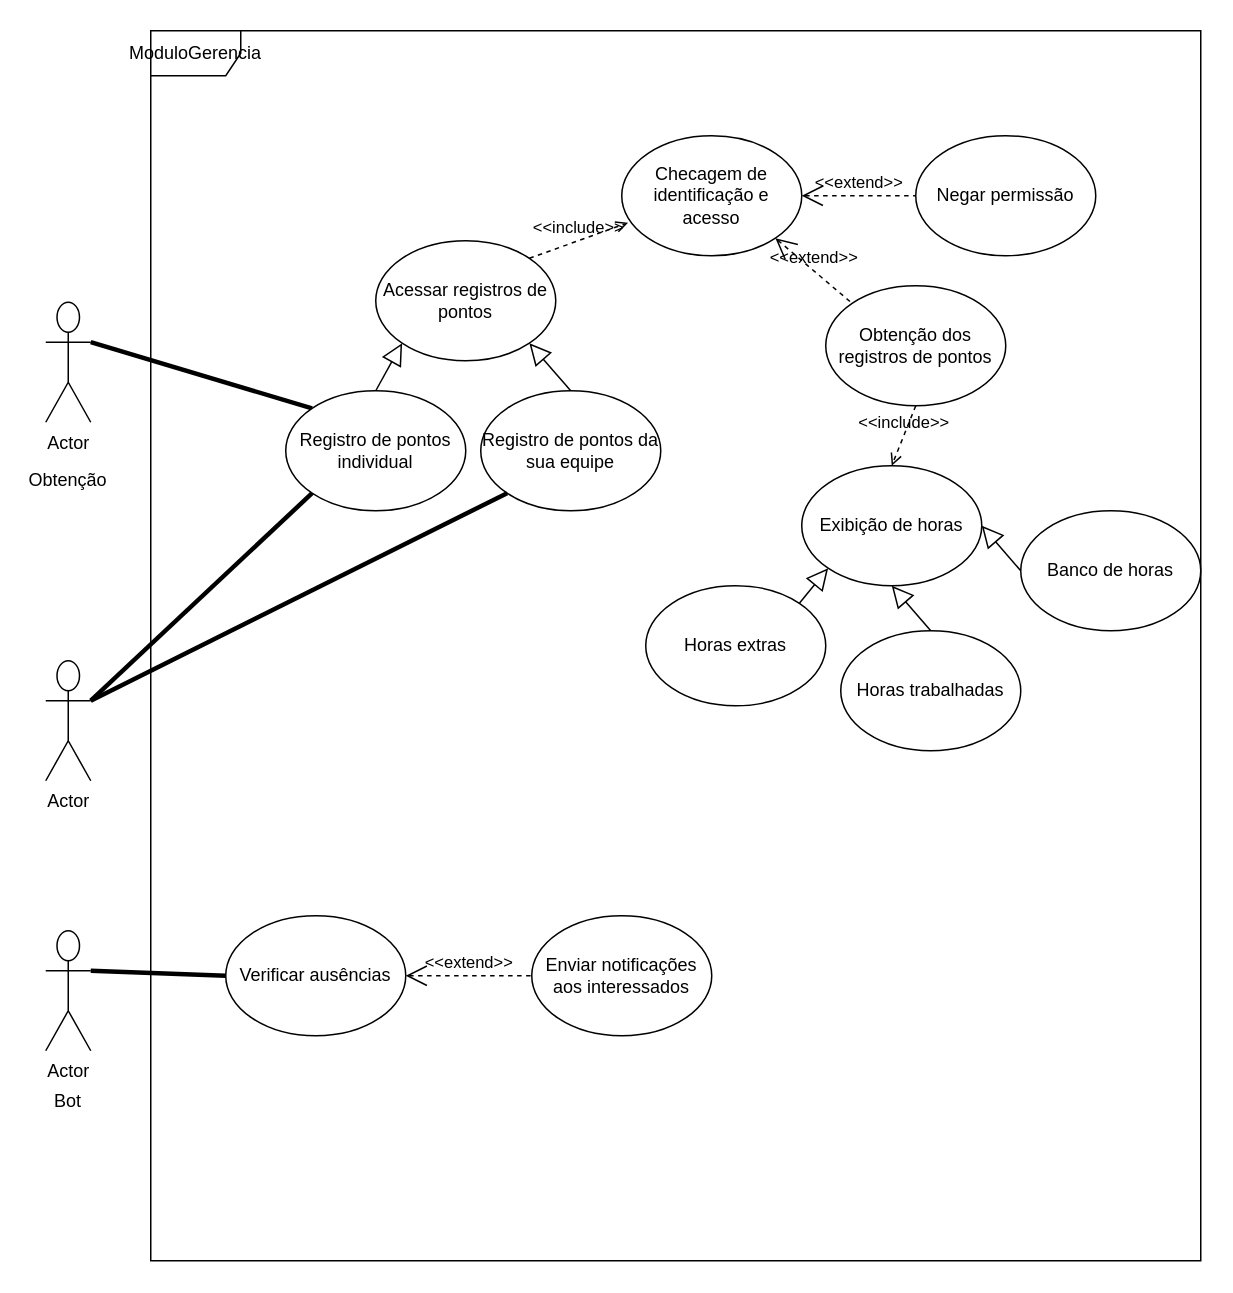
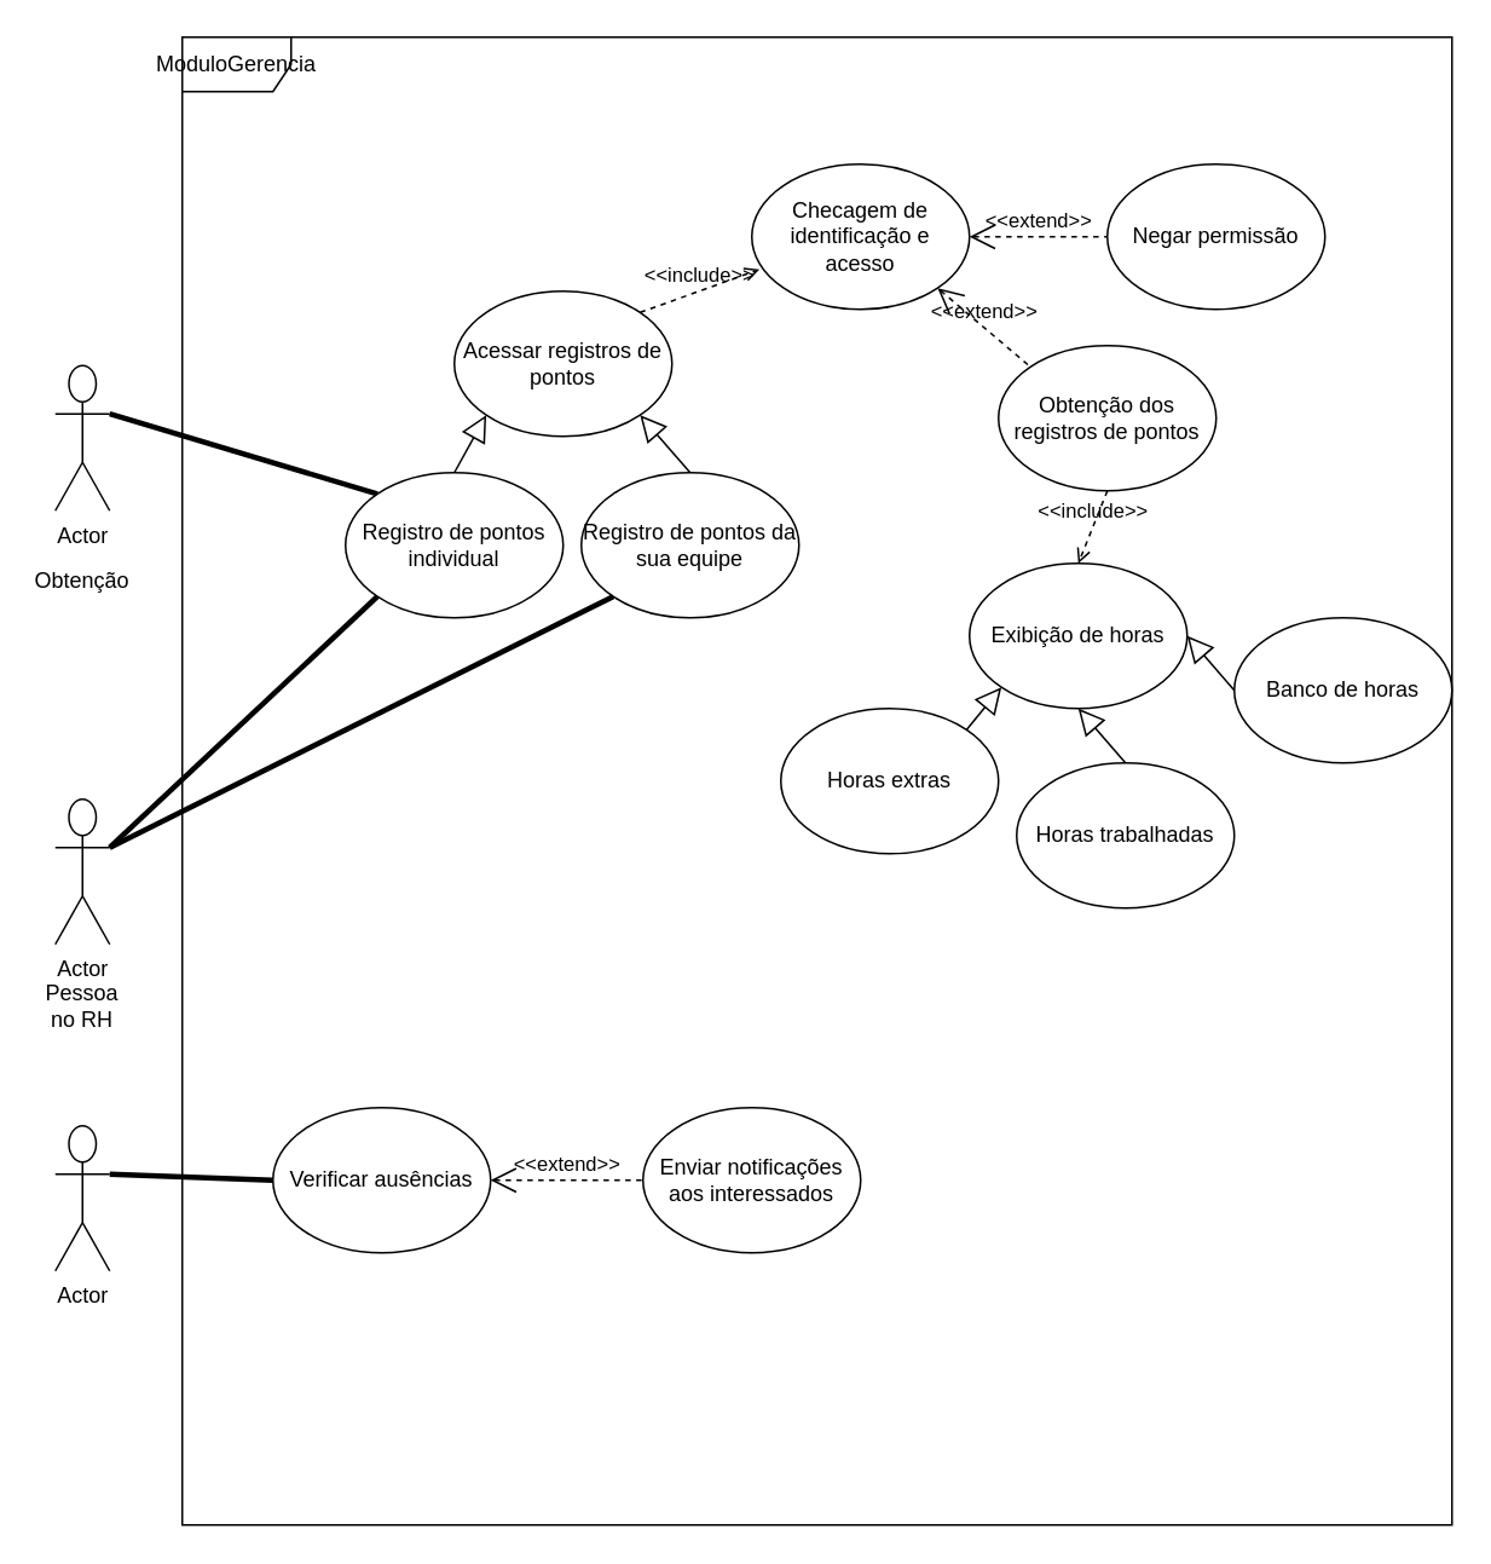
+ <mxCell id="5" value="Pessoa no RH" style="text;html=1;strokeColor=none;fillColor=none;align=center;verticalAlign=middle;whiteSpace=wrap;rounded=0;" parent="1" vertex="1"><mxGeometry x="25" y="544" width="40" height="20" as="geometry" /></mxCell>
- <mxCell id="29" value="Bot" style="text;html=1;strokeColor=none;fillColor=none;align=center;verticalAlign=middle;whiteSpace=wrap;rounded=0;" vertex="1" parent="1"><mxGeometry x="25" y="724" width="40" height="20" as="geometry" /></mxCell>
